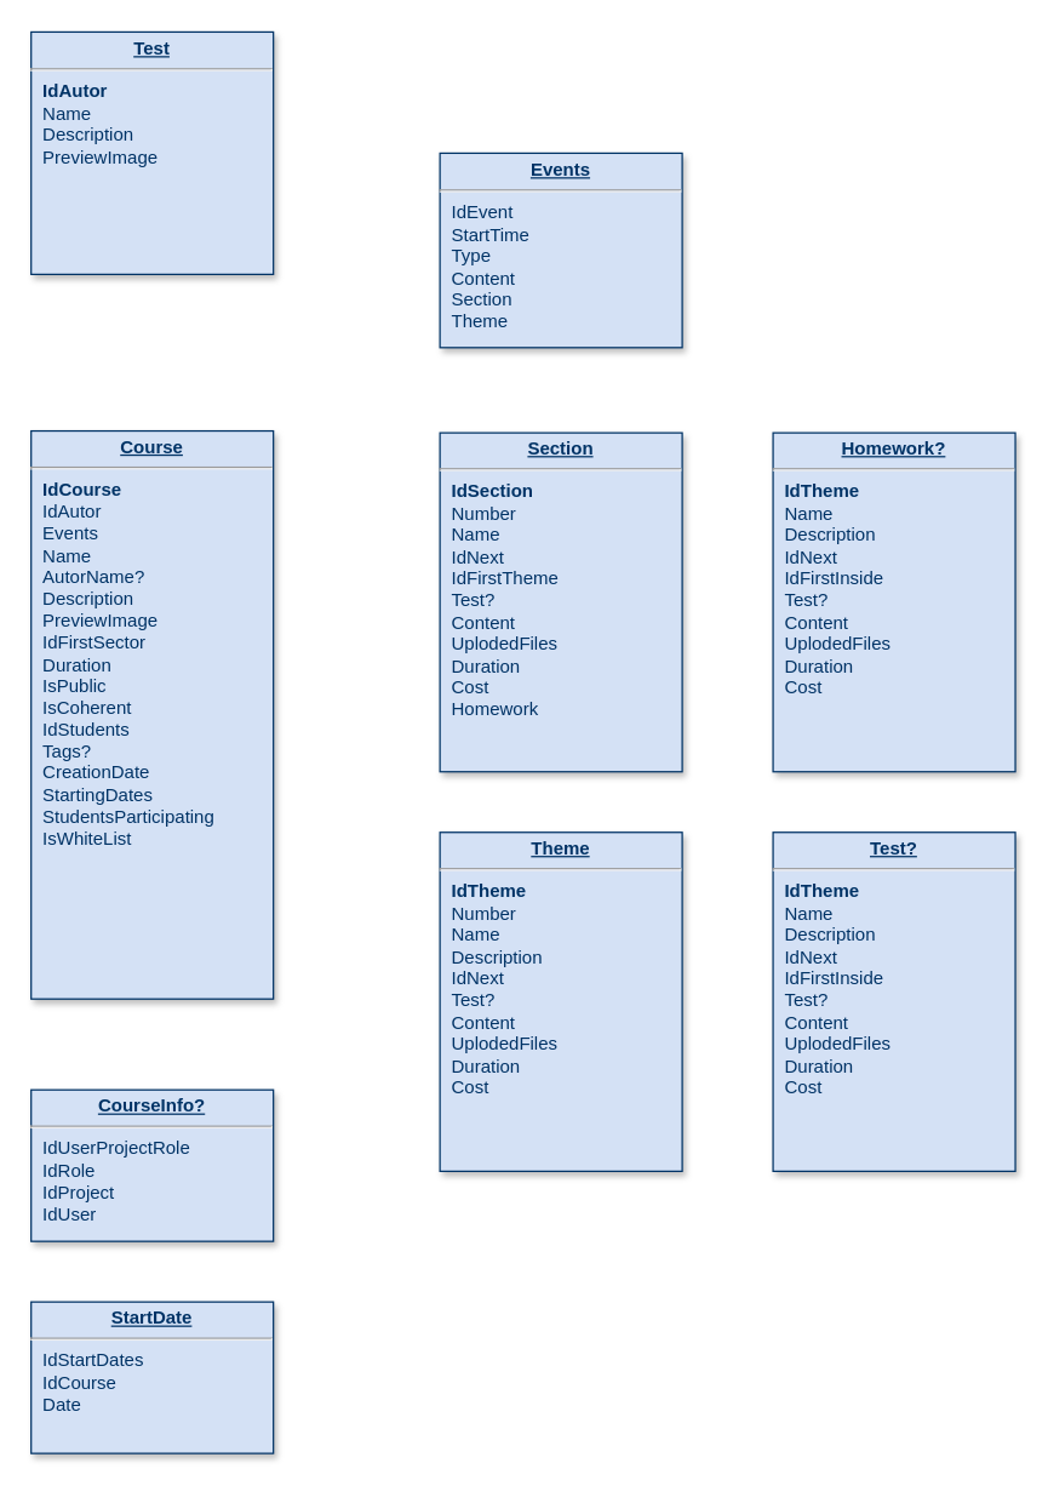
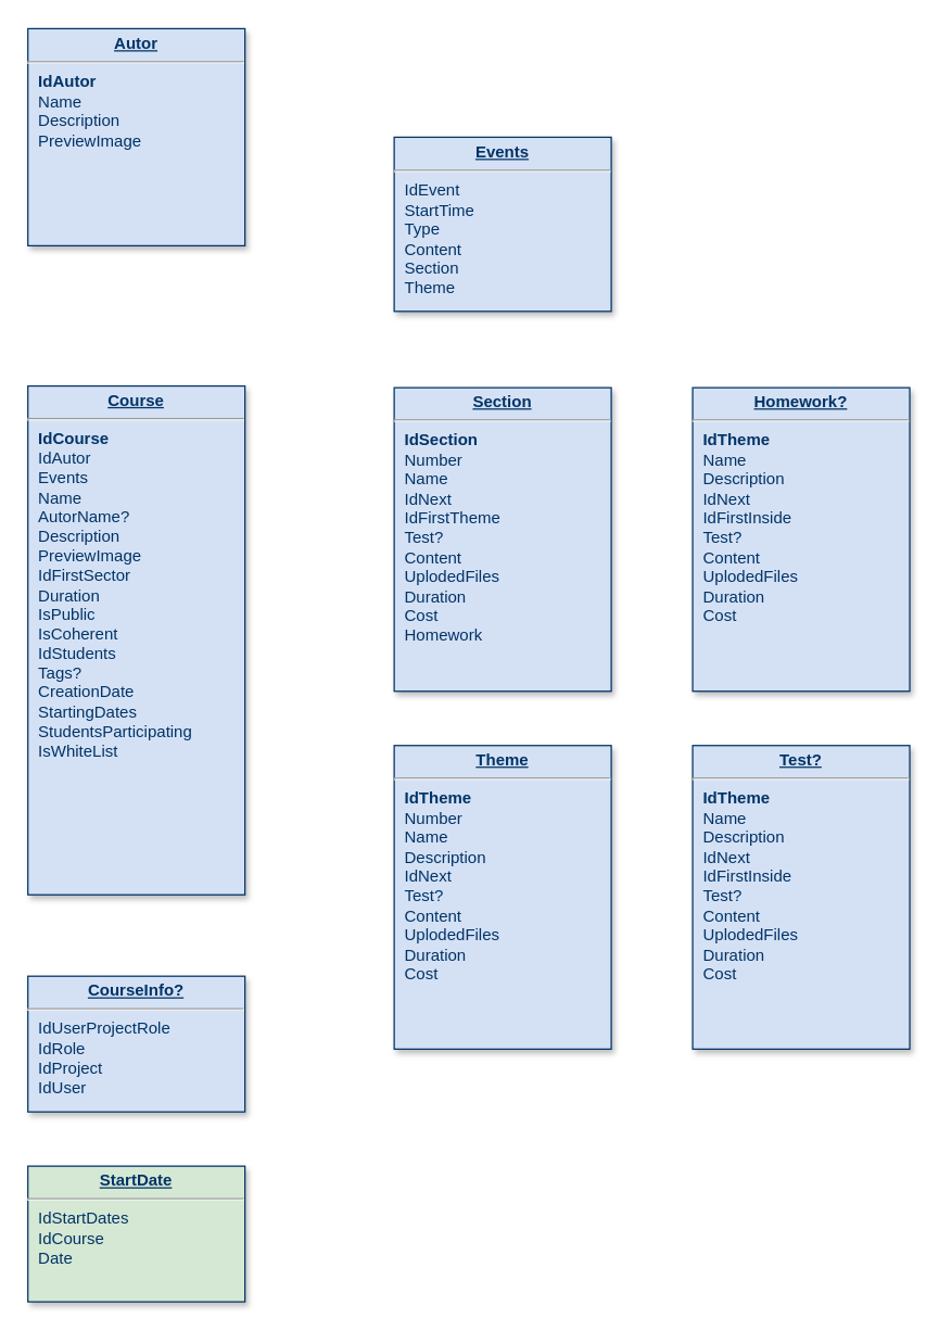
- <mxCell id="4" value="&lt;p style=&quot;margin: 0px; margin-top: 4px; text-align: center; text-decoration: underline;&quot;&gt;&lt;b&gt;Test&lt;/b&gt;&lt;/p&gt;&lt;hr&gt;&lt;p style=&quot;margin: 0px; margin-left: 8px;&quot;&gt;&lt;b&gt;IdAutor&lt;/b&gt;&lt;/p&gt;&lt;p style=&quot;margin: 0px; margin-left: 8px;&quot;&gt;Name&lt;/p&gt;&lt;p style=&quot;margin: 0px; margin-left: 8px;&quot;&gt;Description&lt;/p&gt;&lt;p style=&quot;margin: 0px; margin-left: 8px;&quot;&gt;PreviewImage&lt;/p&gt;" style="verticalAlign=top;align=left;overflow=fill;fontSize=12;fontFamily=Helvetica;html=1;strokeColor=#003366;shadow=1;fillColor=#D4E1F5;fontColor=#003366" parent="1" vertex="1"><mxGeometry x="20" y="20.64" width="160" height="160" as="geometry" /></mxCell>
+ <mxCell id="4" value="&lt;p style=&quot;margin: 0px; margin-top: 4px; text-align: center; text-decoration: underline;&quot;&gt;&lt;b&gt;Autor&lt;/b&gt;&lt;/p&gt;&lt;hr&gt;&lt;p style=&quot;margin: 0px; margin-left: 8px;&quot;&gt;&lt;b&gt;IdAutor&lt;/b&gt;&lt;/p&gt;&lt;p style=&quot;margin: 0px; margin-left: 8px;&quot;&gt;Name&lt;/p&gt;&lt;p style=&quot;margin: 0px; margin-left: 8px;&quot;&gt;Description&lt;/p&gt;&lt;p style=&quot;margin: 0px; margin-left: 8px;&quot;&gt;PreviewImage&lt;/p&gt;" style="verticalAlign=top;align=left;overflow=fill;fontSize=12;fontFamily=Helvetica;html=1;strokeColor=#003366;shadow=1;fillColor=#D4E1F5;fontColor=#003366" parent="1" vertex="1"><mxGeometry x="20" y="20.64" width="160" height="160" as="geometry" /></mxCell>
- <mxCell id="8" value="&lt;p style=&quot;margin: 0px; margin-top: 4px; text-align: center; text-decoration: underline;&quot;&gt;&lt;b&gt;StartDate&lt;/b&gt;&lt;/p&gt;&lt;hr&gt;&lt;p style=&quot;margin: 0px; margin-left: 8px;&quot;&gt;IdStartDates&lt;/p&gt;&lt;p style=&quot;margin: 0px; margin-left: 8px;&quot;&gt;IdCourse&lt;/p&gt;&lt;p style=&quot;margin: 0px; margin-left: 8px;&quot;&gt;Date&lt;/p&gt;" style="verticalAlign=top;align=left;overflow=fill;fontSize=12;fontFamily=Helvetica;html=1;strokeColor=#003366;shadow=1;fillColor=#D4E1F5;fontColor=#003366" parent="1" vertex="1"><mxGeometry x="20" y="859" width="160" height="100" as="geometry" /></mxCell>
+ <mxCell id="8" value="&lt;p style=&quot;margin: 0px; margin-top: 4px; text-align: center; text-decoration: underline;&quot;&gt;&lt;b&gt;StartDate&lt;/b&gt;&lt;/p&gt;&lt;hr&gt;&lt;p style=&quot;margin: 0px; margin-left: 8px;&quot;&gt;IdStartDates&lt;/p&gt;&lt;p style=&quot;margin: 0px; margin-left: 8px;&quot;&gt;IdCourse&lt;/p&gt;&lt;p style=&quot;margin: 0px; margin-left: 8px;&quot;&gt;Date&lt;/p&gt;" style="verticalAlign=top;align=left;overflow=fill;fontSize=12;fontFamily=Helvetica;html=1;strokeColor=#003366;shadow=1;fillColor=#d5e8d4;fontColor=#003366;" parent="1" vertex="1"><mxGeometry x="20" y="859" width="160" height="100" as="geometry" /></mxCell>
